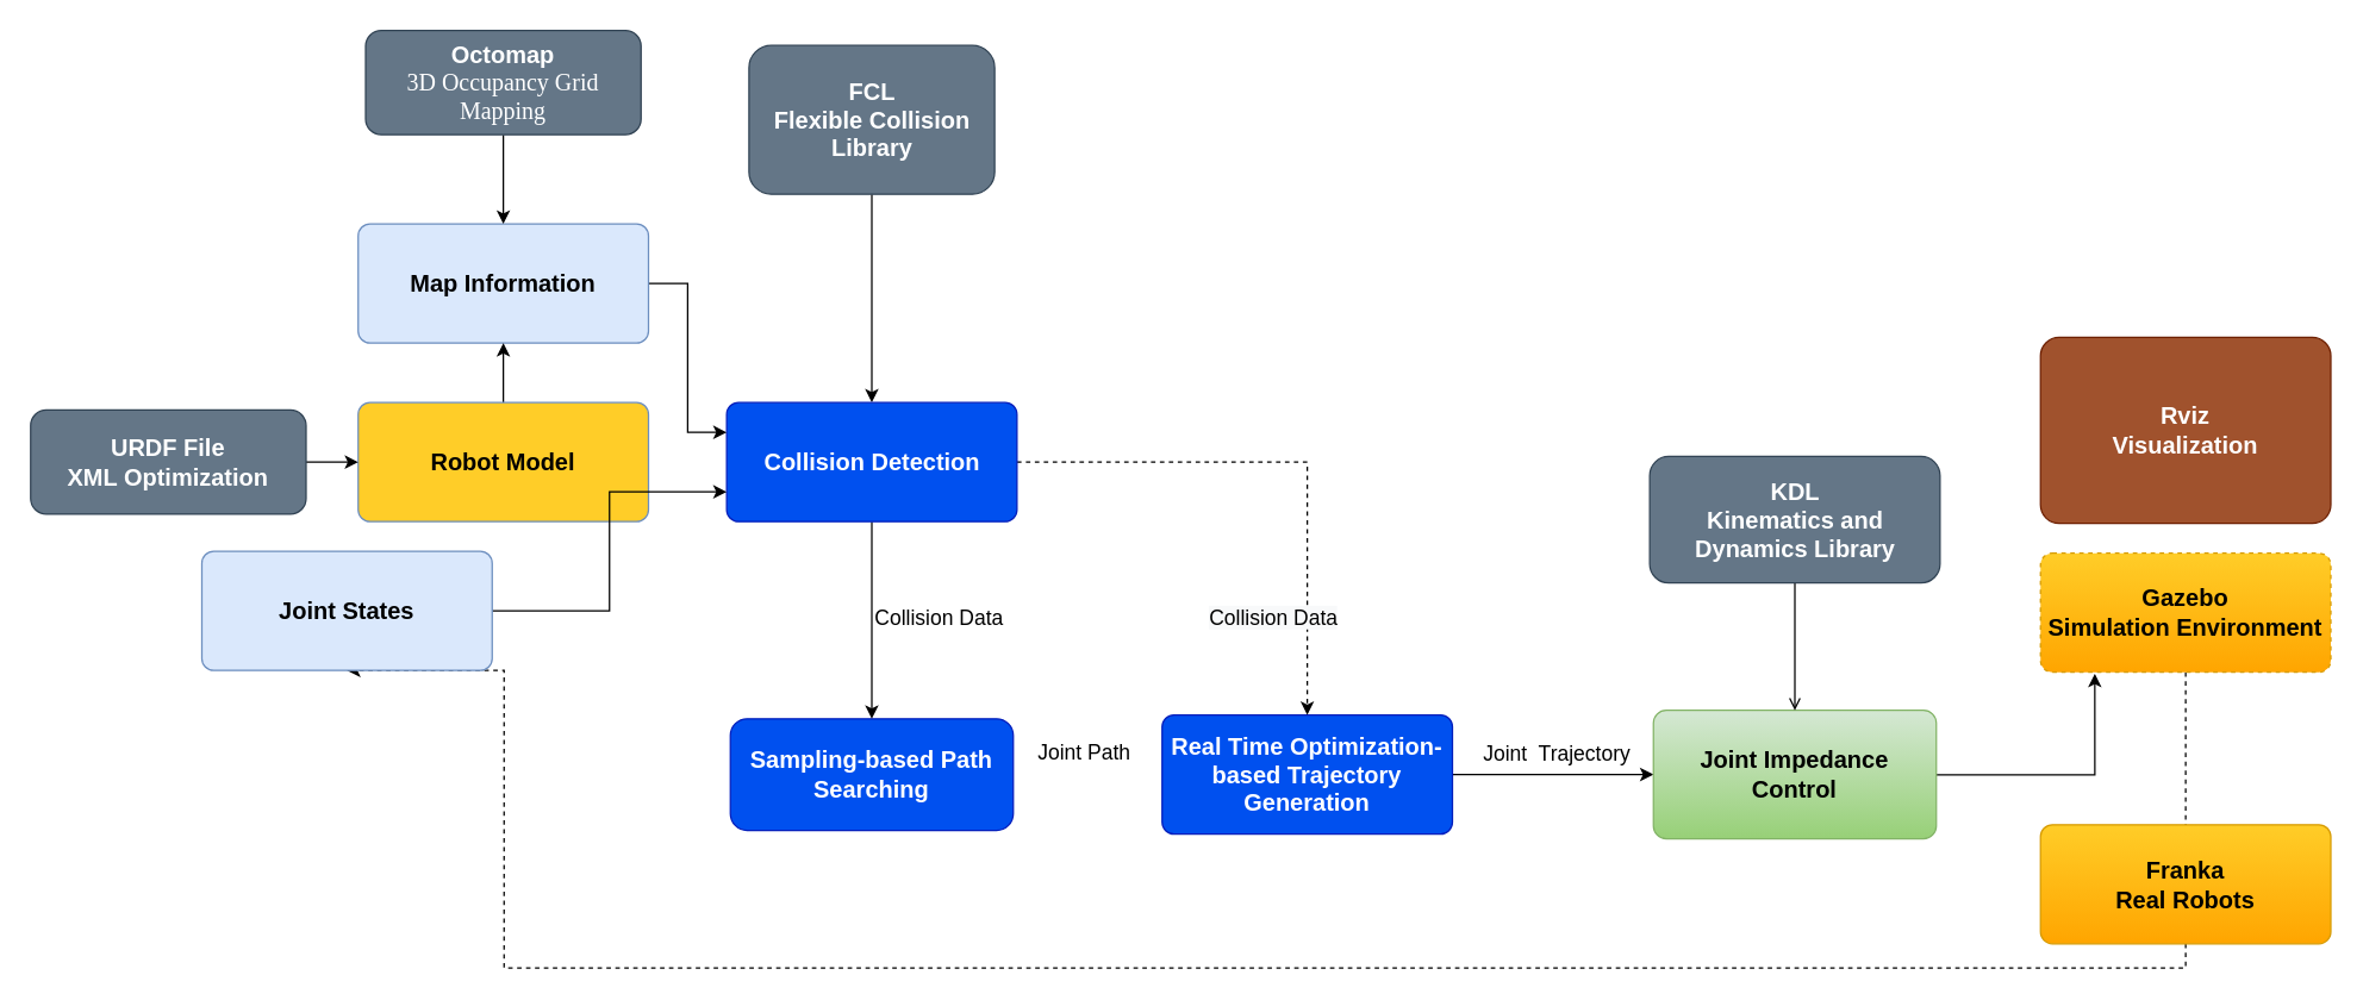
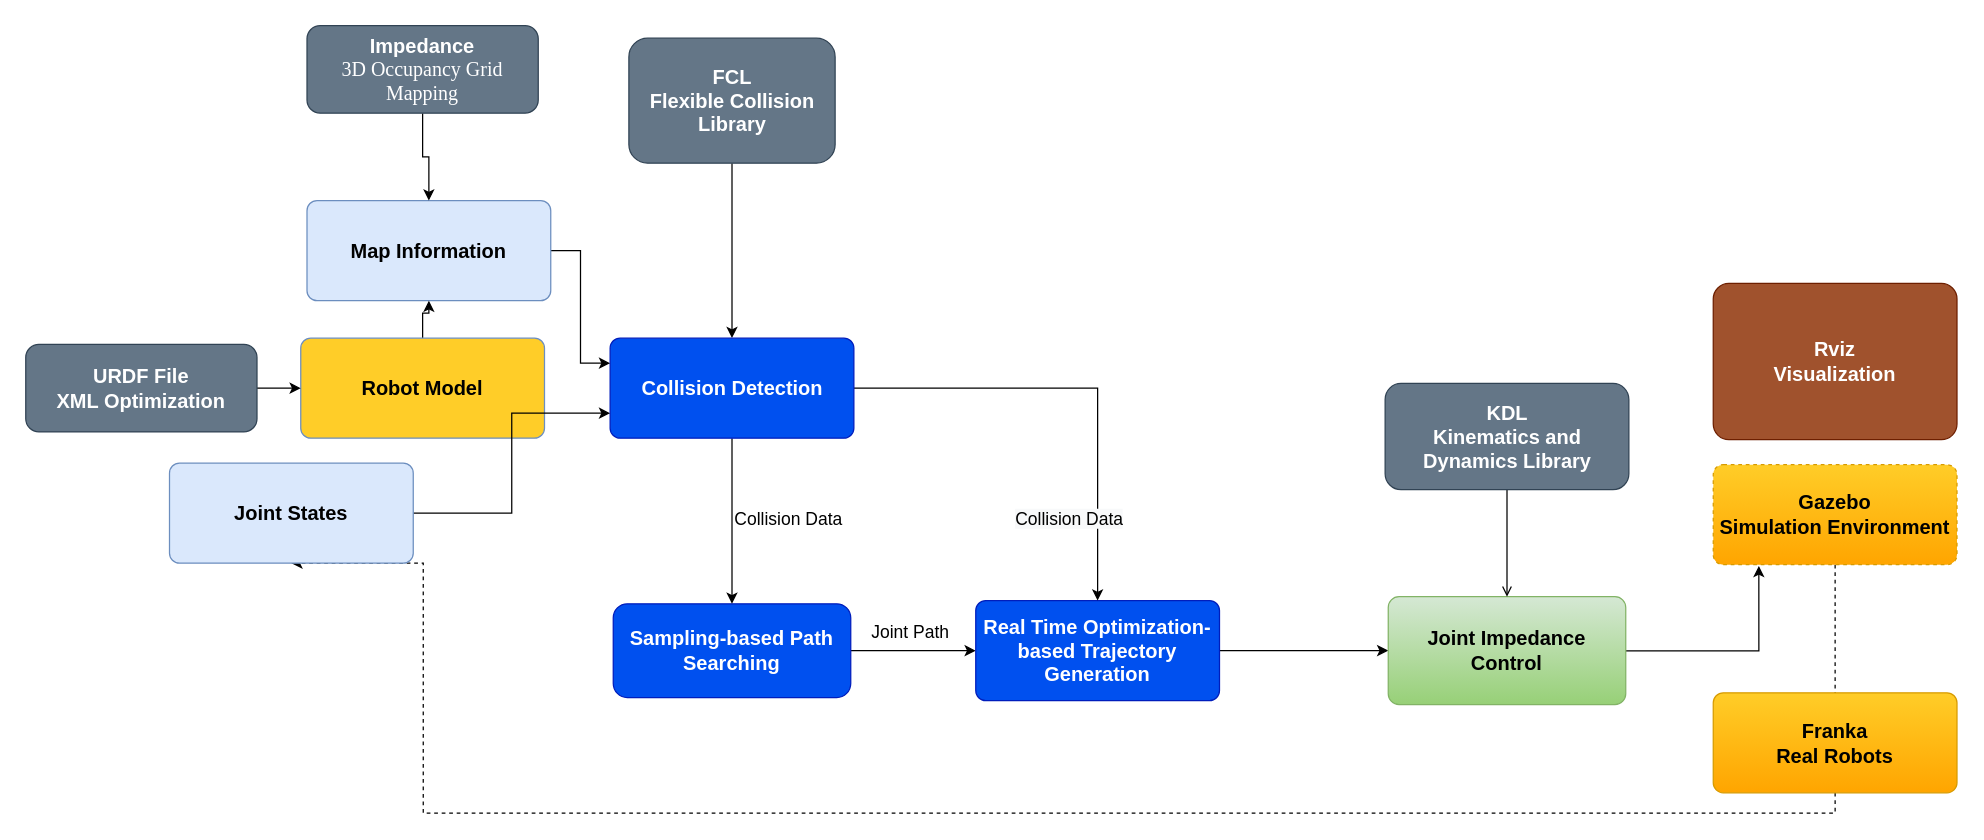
- <mxCell id="22" value="&lt;font style=&quot;font-size: 16px&quot;&gt;&lt;b&gt;Octomap&lt;br&gt;&lt;/b&gt;&lt;span style=&quot;font-family: &amp;#34;times new roman&amp;#34; ; font-size: medium&quot;&gt;3D Occupancy Grid Mapping&lt;/span&gt;&lt;b&gt;&lt;br&gt;&lt;/b&gt;&lt;/font&gt;" style="rounded=1;whiteSpace=wrap;html=1;fillColor=#647687;strokeColor=#314354;fontColor=#ffffff;" vertex="1" parent="1"><mxGeometry x="245" y="20" width="185" height="70" as="geometry" /></mxCell>
+ <mxCell id="22" value="&lt;font style=&quot;font-size: 16px&quot;&gt;&lt;b&gt;Impedance&lt;br&gt;&lt;/b&gt;&lt;span style=&quot;font-family: &amp;#34;times new roman&amp;#34; ; font-size: medium&quot;&gt;3D Occupancy Grid Mapping&lt;/span&gt;&lt;b&gt;&lt;br&gt;&lt;/b&gt;&lt;/font&gt;" style="rounded=1;whiteSpace=wrap;html=1;fillColor=#647687;strokeColor=#314354;fontColor=#ffffff;" vertex="1" parent="1"><mxGeometry x="245" y="20" width="185" height="70" as="geometry" /></mxCell>
- <mxCell id="18" value="&lt;span style=&quot;font-size: 16px&quot;&gt;&lt;b&gt;Map Information&lt;/b&gt;&lt;/span&gt;" style="rounded=1;whiteSpace=wrap;html=1;fillColor=#dae8fc;strokeColor=#6c8ebf;arcSize=10;" vertex="1" parent="1"><mxGeometry x="240" y="150" width="195" height="80" as="geometry" /></mxCell>
+ <mxCell id="18" value="&lt;span style=&quot;font-size: 16px&quot;&gt;&lt;b&gt;Map Information&lt;/b&gt;&lt;/span&gt;" style="rounded=1;whiteSpace=wrap;html=1;fillColor=#dae8fc;strokeColor=#6c8ebf;arcSize=10;" vertex="1" parent="1"><mxGeometry x="245" y="160" width="195" height="80" as="geometry" /></mxCell>
- <mxCell id="8" value="" style="edgeStyle=orthogonalEdgeStyle;rounded=0;orthogonalLoop=1;jettySize=auto;html=1;dashed=1;" edge="1" parent="1" source="10" target="7"><mxGeometry relative="1" as="geometry" /></mxCell>
+ <mxCell id="8" value="" style="edgeStyle=orthogonalEdgeStyle;rounded=0;orthogonalLoop=1;jettySize=auto;html=1;" edge="1" parent="1" source="10" target="7"><mxGeometry relative="1" as="geometry" /></mxCell>
- <mxCell id="33" value="&lt;font style=&quot;font-size: 14px&quot;&gt;Joint&amp;nbsp; Trajectory&lt;/font&gt;" style="text;html=1;align=center;verticalAlign=middle;resizable=0;points=[];autosize=1;" vertex="1" parent="1"><mxGeometry x="990" y="496.25" width="110" height="20" as="geometry" /></mxCell>
+ <mxCell id="4" value="" style="edgeStyle=orthogonalEdgeStyle;rounded=0;orthogonalLoop=1;jettySize=auto;html=1;" edge="1" parent="1" source="5" target="7"><mxGeometry relative="1" as="geometry" /></mxCell>
